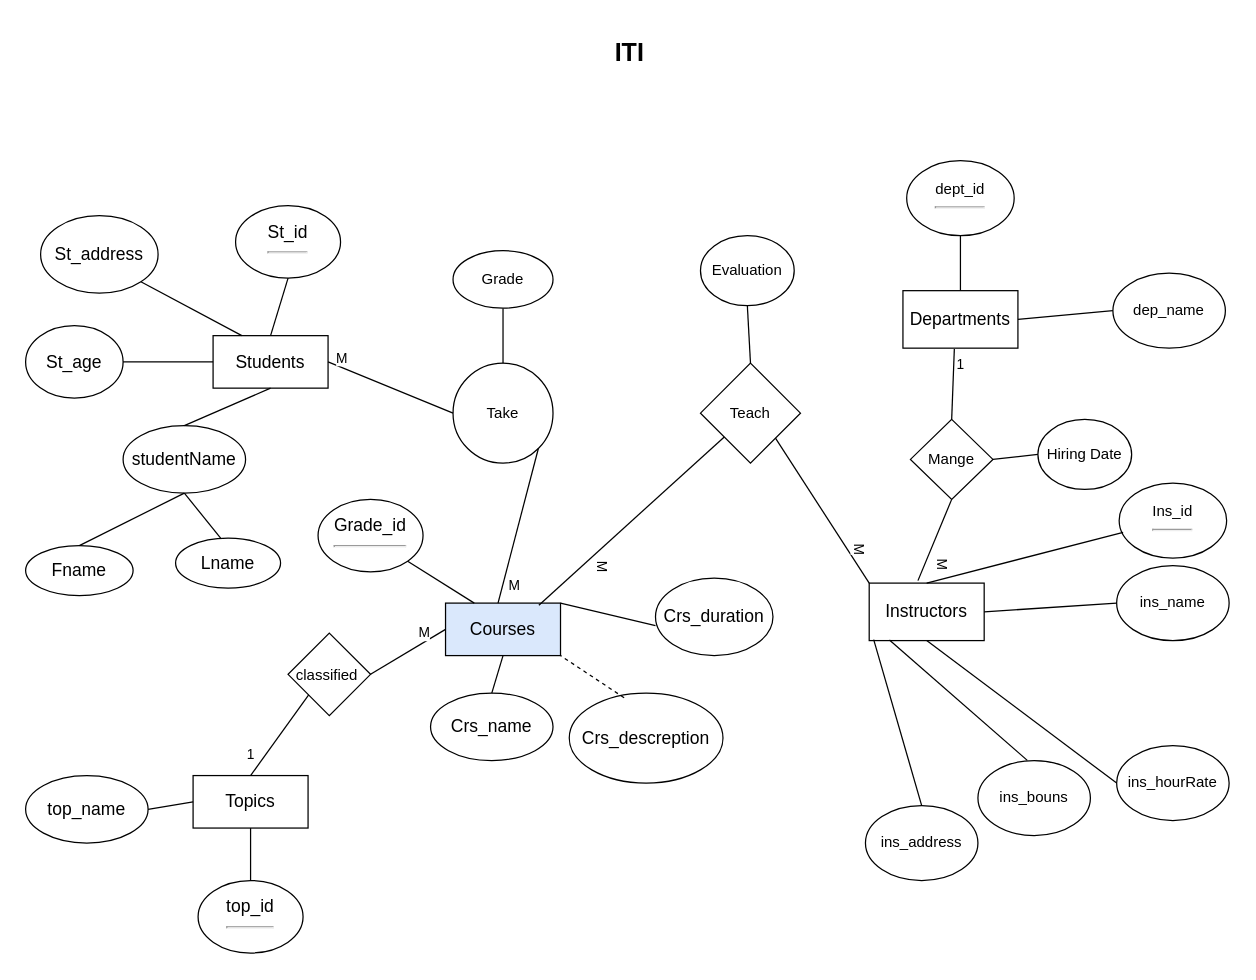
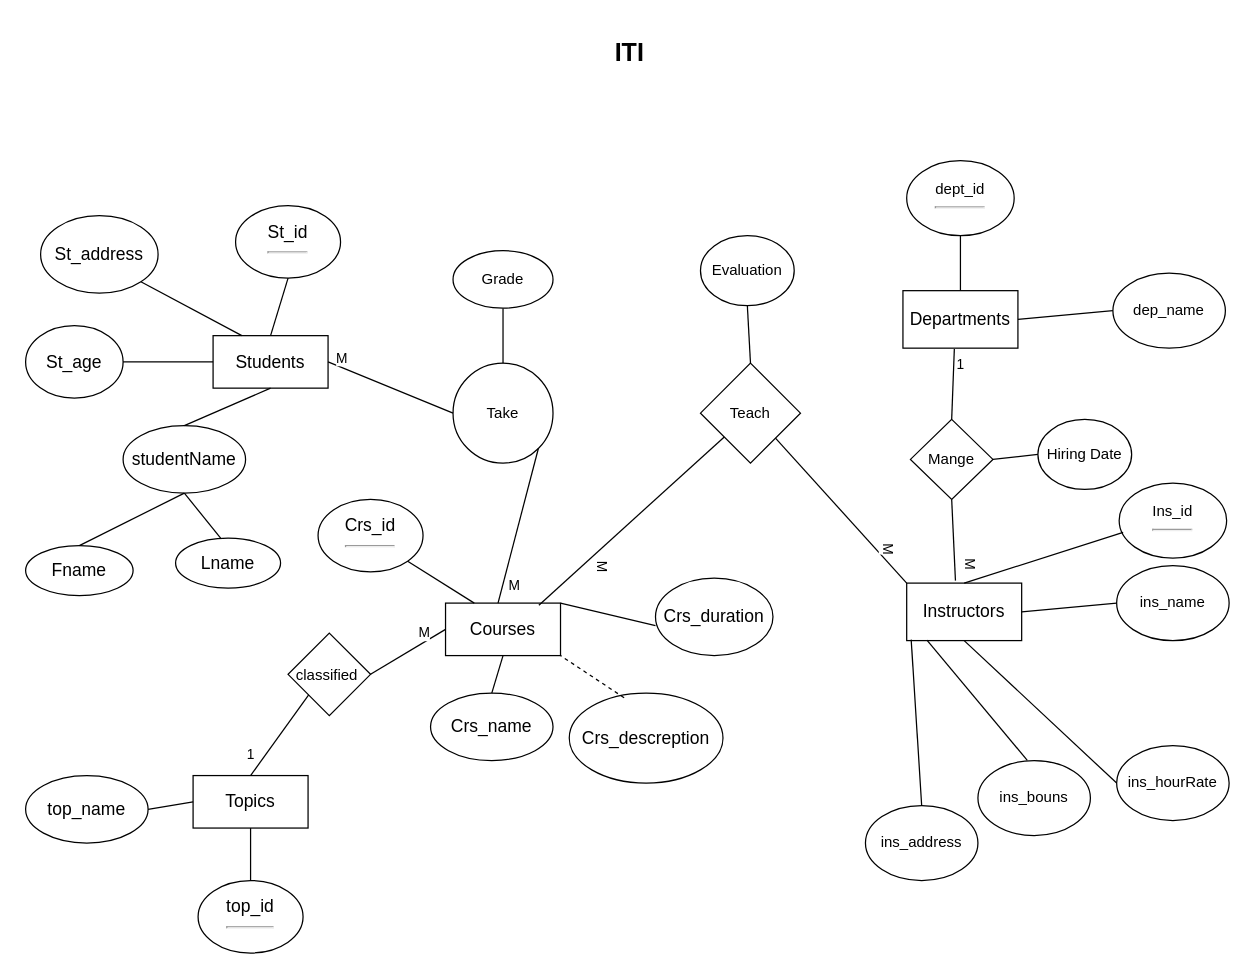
- <mxCell id="22" value="Grade_id&lt;hr&gt;" style="ellipse;whiteSpace=wrap;html=1;fontSize=14;" parent="1" vertex="1"><mxGeometry x="254" y="399" width="84" height="58" as="geometry" /></mxCell>
+ <mxCell id="22" value="Crs_id&lt;hr&gt;" style="ellipse;whiteSpace=wrap;html=1;fontSize=14;" parent="1" vertex="1"><mxGeometry x="254" y="399" width="84" height="58" as="geometry" /></mxCell>
- <mxCell id="37" value="Instructors" style="whiteSpace=wrap;html=1;fontSize=14;" parent="1" vertex="1"><mxGeometry x="695" y="466" width="92" height="46" as="geometry" /></mxCell>
+ <mxCell id="37" value="Instructors" style="whiteSpace=wrap;html=1;fontSize=14;" parent="1" vertex="1"><mxGeometry x="725" y="466" width="92" height="46" as="geometry" /></mxCell>
- <mxCell id="21" value="Courses" style="rounded=0;whiteSpace=wrap;html=1;fontSize=14;fillColor=#dae8fc;" parent="1" vertex="1"><mxGeometry x="356" y="482" width="92" height="42" as="geometry" /></mxCell>
+ <mxCell id="21" value="Courses" style="rounded=0;whiteSpace=wrap;html=1;fontSize=14;" parent="1" vertex="1"><mxGeometry x="356" y="482" width="92" height="42" as="geometry" /></mxCell>
